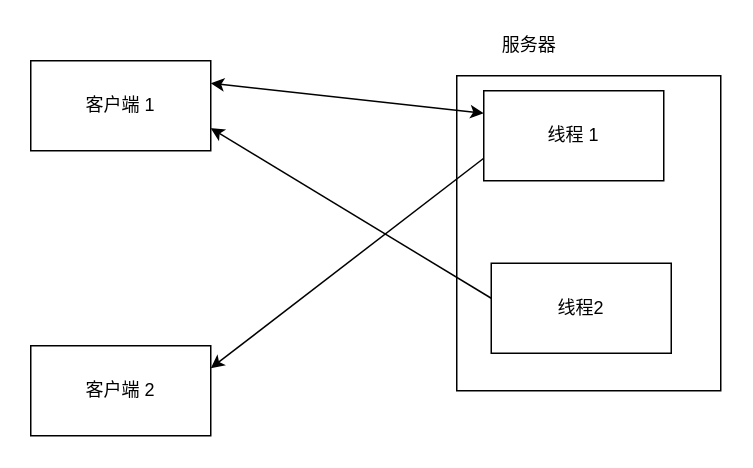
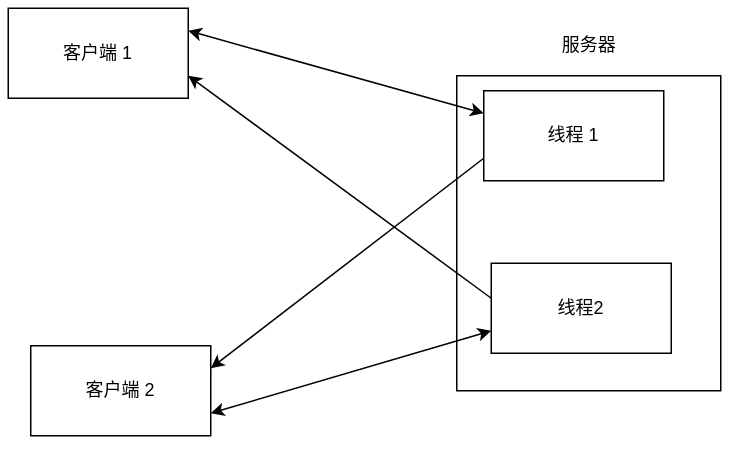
- <mxCell id="7" value="服务器" style="text;html=1;align=center;verticalAlign=middle;resizable=0;points=[];autosize=1;strokeColor=none;fillColor=none;" vertex="1" parent="1"><mxGeometry x="327" y="20" width="50" height="20" as="geometry" /></mxCell>
+ <mxCell id="7" value="服务器" style="text;html=1;align=center;verticalAlign=middle;resizable=0;points=[];autosize=1;strokeColor=none;fillColor=none;" vertex="1" parent="1"><mxGeometry x="367" y="20" width="50" height="20" as="geometry" /></mxCell>
- <mxCell id="5" value="客户端 1" style="whiteSpace=wrap;html=1;" vertex="1" parent="1"><mxGeometry x="20" y="40" width="120" height="60" as="geometry" /></mxCell>
+ <mxCell id="5" value="客户端 1" style="whiteSpace=wrap;html=1;" vertex="1" parent="1"><mxGeometry x="5" y="5" width="120" height="60" as="geometry" /></mxCell>
+ <mxCell id="10" value="" style="endArrow=classic;startArrow=classic;html=1;rounded=0;entryX=0;entryY=0.75;entryDx=0;entryDy=0;exitX=1;exitY=0.75;exitDx=0;exitDy=0;" edge="1" parent="1" source="6" target="4"><mxGeometry width="50" height="50" relative="1" as="geometry"><mxPoint x="270" y="530" as="sourcePoint" /><mxPoint x="320" y="480" as="targetPoint" /></mxGeometry></mxCell>
